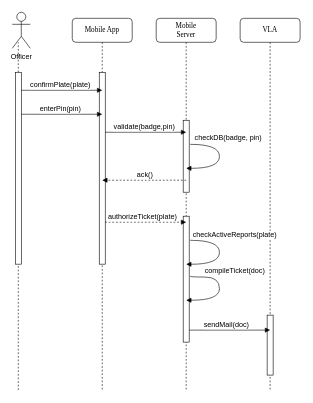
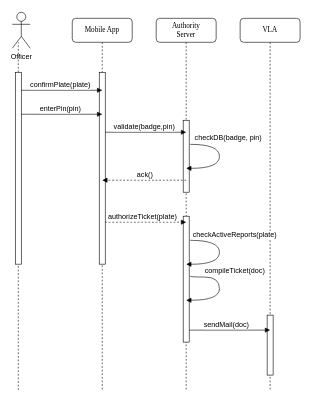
- <mxCell id="9" value="Mobile&lt;br&gt;Server" style="shape=umlLifeline;perimeter=lifelinePerimeter;whiteSpace=wrap;html=1;container=1;collapsible=0;recursiveResize=0;outlineConnect=0;rounded=1;shadow=0;comic=0;labelBackgroundColor=none;strokeColor=#000000;strokeWidth=1;fillColor=#FFFFFF;fontFamily=Verdana;fontSize=12;fontColor=#000000;align=center;" vertex="1" parent="1"><mxGeometry x="260" y="30" width="100" height="620" as="geometry" /></mxCell>
+ <mxCell id="9" value="Authority&lt;br&gt;Server" style="shape=umlLifeline;perimeter=lifelinePerimeter;whiteSpace=wrap;html=1;container=1;collapsible=0;recursiveResize=0;outlineConnect=0;rounded=1;shadow=0;comic=0;labelBackgroundColor=none;strokeColor=#000000;strokeWidth=1;fillColor=#FFFFFF;fontFamily=Verdana;fontSize=12;fontColor=#000000;align=center;" vertex="1" parent="1"><mxGeometry x="260" y="30" width="100" height="620" as="geometry" /></mxCell>
